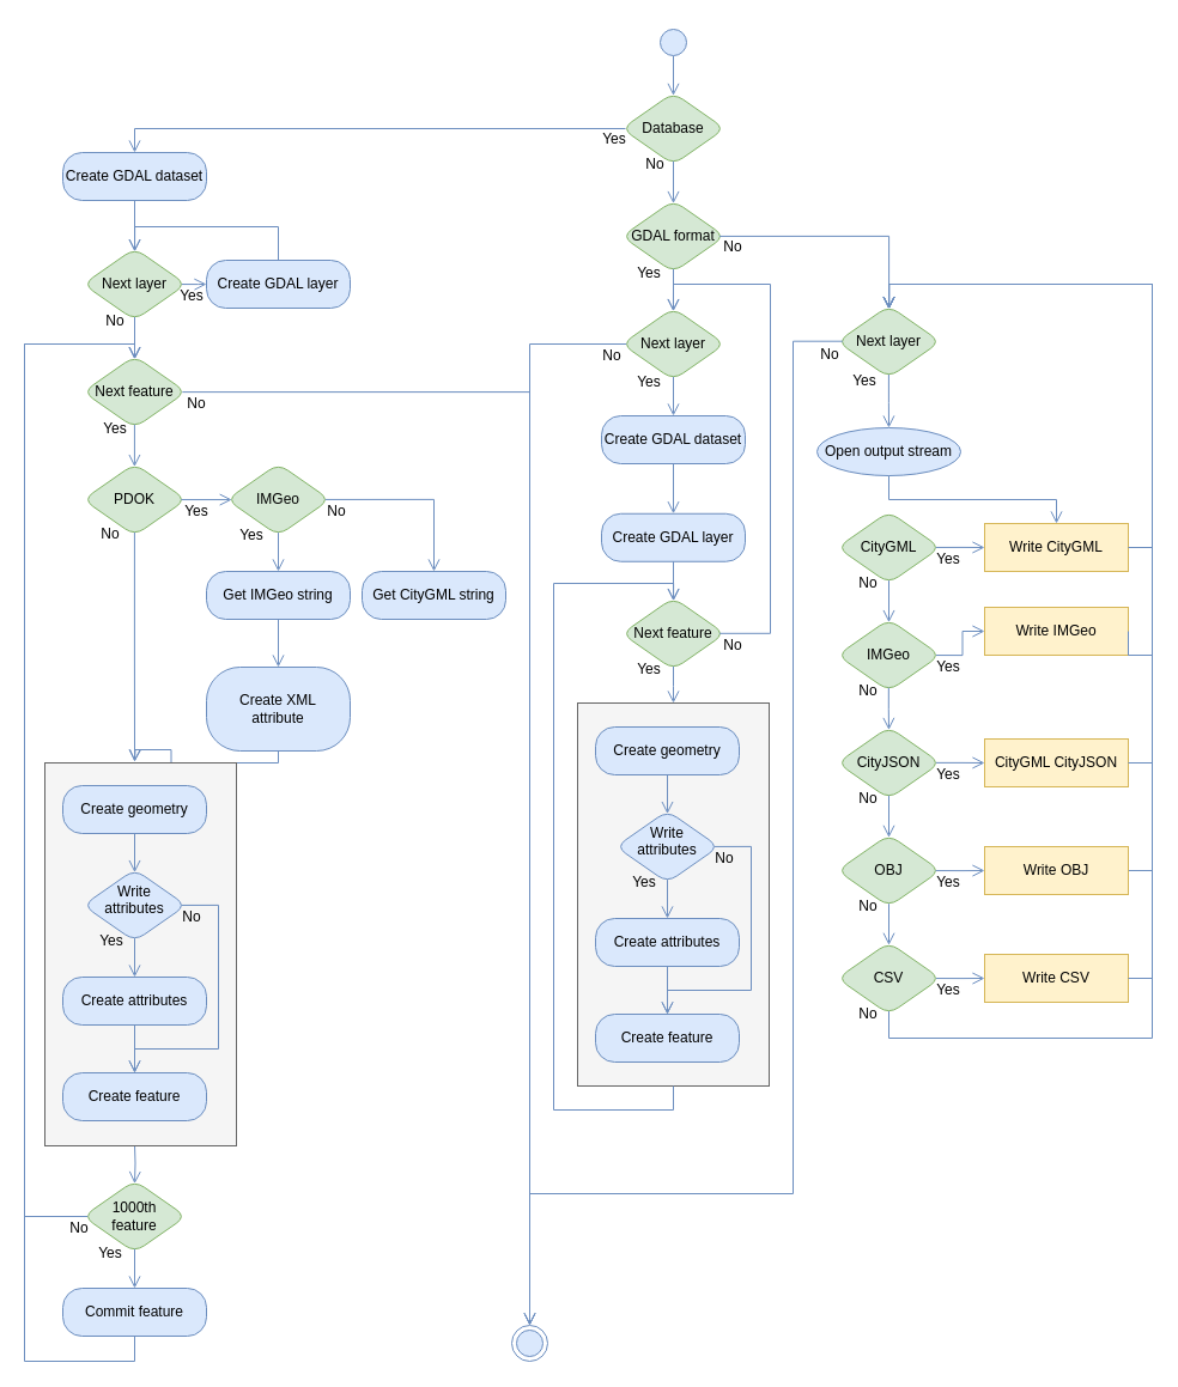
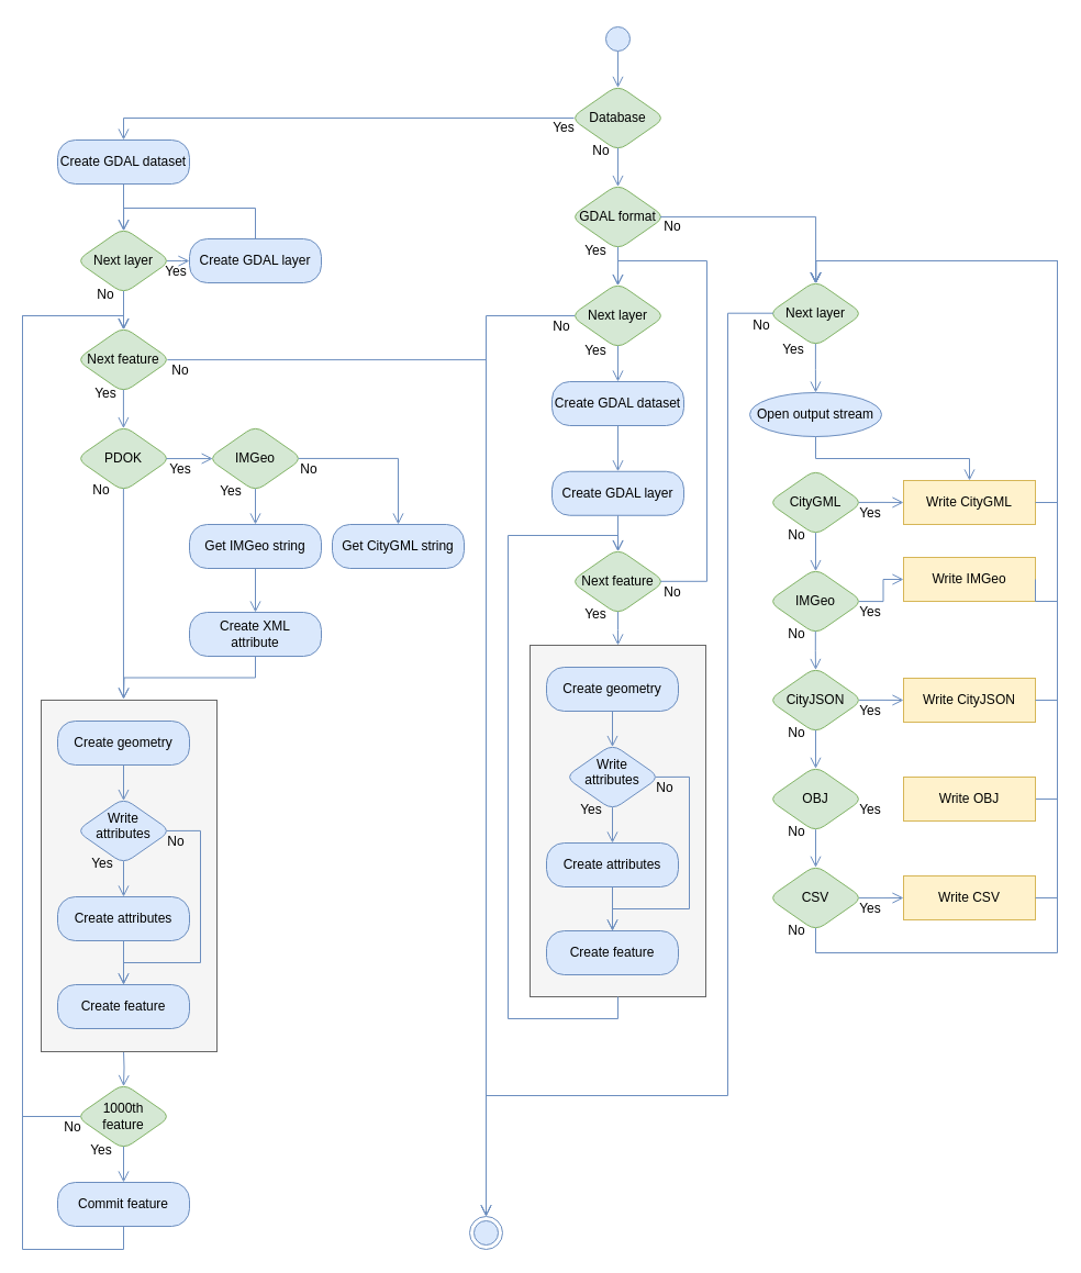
- <mxCell id="42" value="Create XML&lt;br&gt;attribute" style="rounded=1;whiteSpace=wrap;html=1;arcSize=40;fillColor=#dae8fc;strokeColor=#6c8ebf;shadow=0;" parent="1" vertex="1"><mxGeometry x="172" y="557" width="120" height="70" as="geometry" /></mxCell>
+ <mxCell id="42" value="Create XML&lt;br&gt;attribute" style="rounded=1;whiteSpace=wrap;html=1;arcSize=40;fillColor=#dae8fc;strokeColor=#6c8ebf;shadow=0;" parent="1" vertex="1"><mxGeometry x="172" y="557" width="120" height="40" as="geometry" /></mxCell>
- <mxCell id="107" value="CityGML CityJSON" style="rounded=0;whiteSpace=wrap;html=1;arcSize=40;fillColor=#fff2cc;strokeColor=#d6b656;shadow=0;" parent="1" vertex="1"><mxGeometry x="822" y="617" width="120" height="40" as="geometry" /></mxCell>
+ <mxCell id="107" value="Write CityJSON" style="rounded=0;whiteSpace=wrap;html=1;arcSize=40;fillColor=#fff2cc;strokeColor=#d6b656;shadow=0;" parent="1" vertex="1"><mxGeometry x="822" y="617" width="120" height="40" as="geometry" /></mxCell>
- <mxCell id="111" value="" style="edgeStyle=orthogonalEdgeStyle;html=1;verticalAlign=bottom;endArrow=open;endSize=8;strokeColor=#6c8ebf;fillColor=#dae8fc;shadow=0;exitX=0.955;exitY=0.501;exitDx=0;exitDy=0;rounded=0;exitPerimeter=0;entryX=0;entryY=0.5;entryDx=0;entryDy=0;" parent="1" source="108" target="126" edge="1"><mxGeometry relative="1" as="geometry"><mxPoint x="1162.98" y="704.76" as="targetPoint" /><mxPoint x="1163.172" y="681.56" as="sourcePoint" /></mxGeometry></mxCell>
